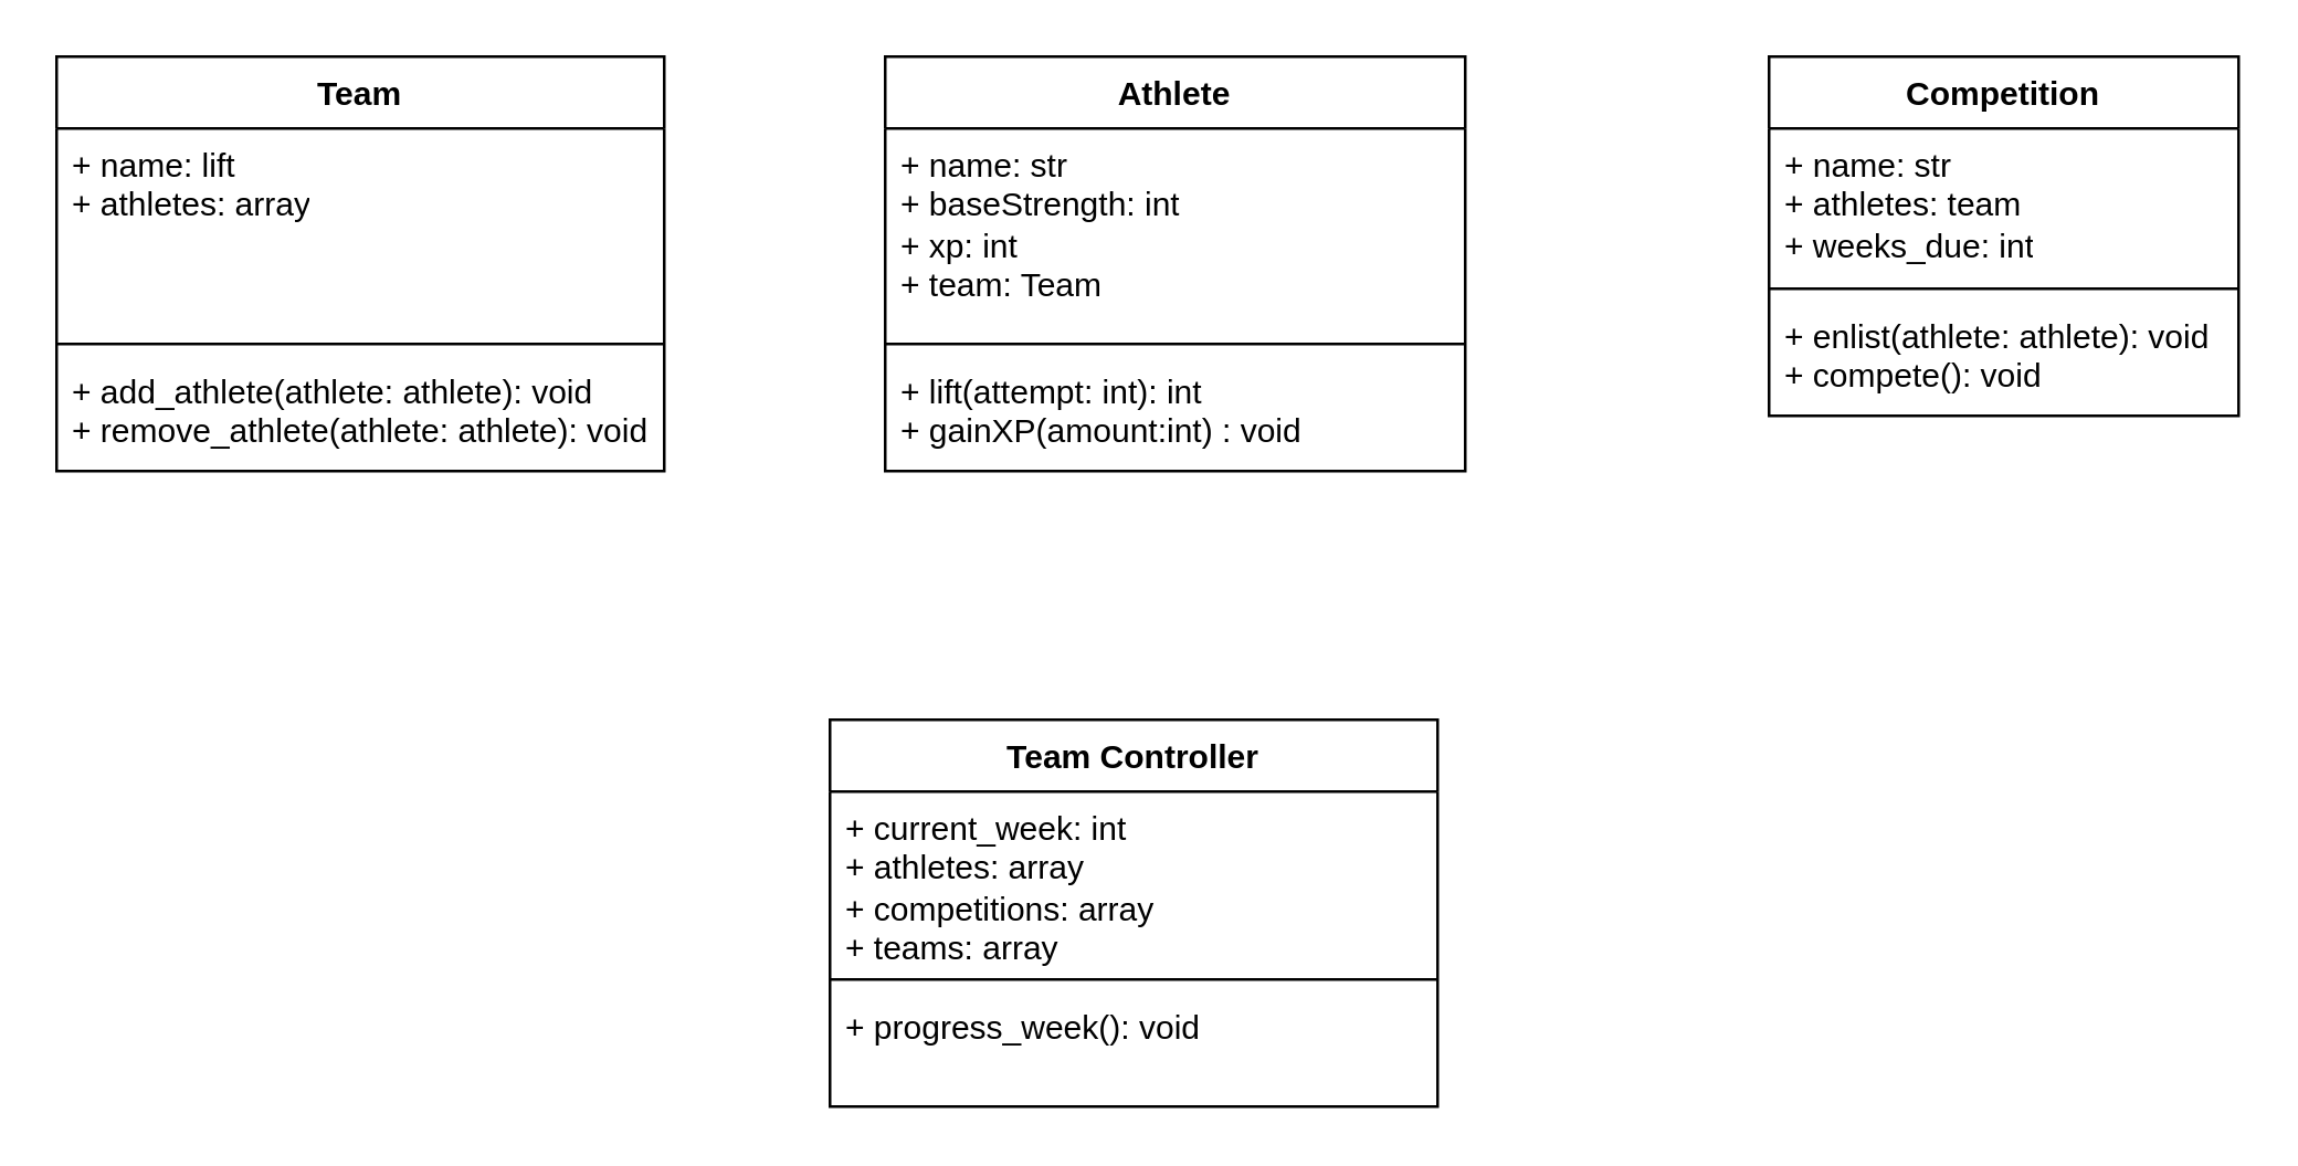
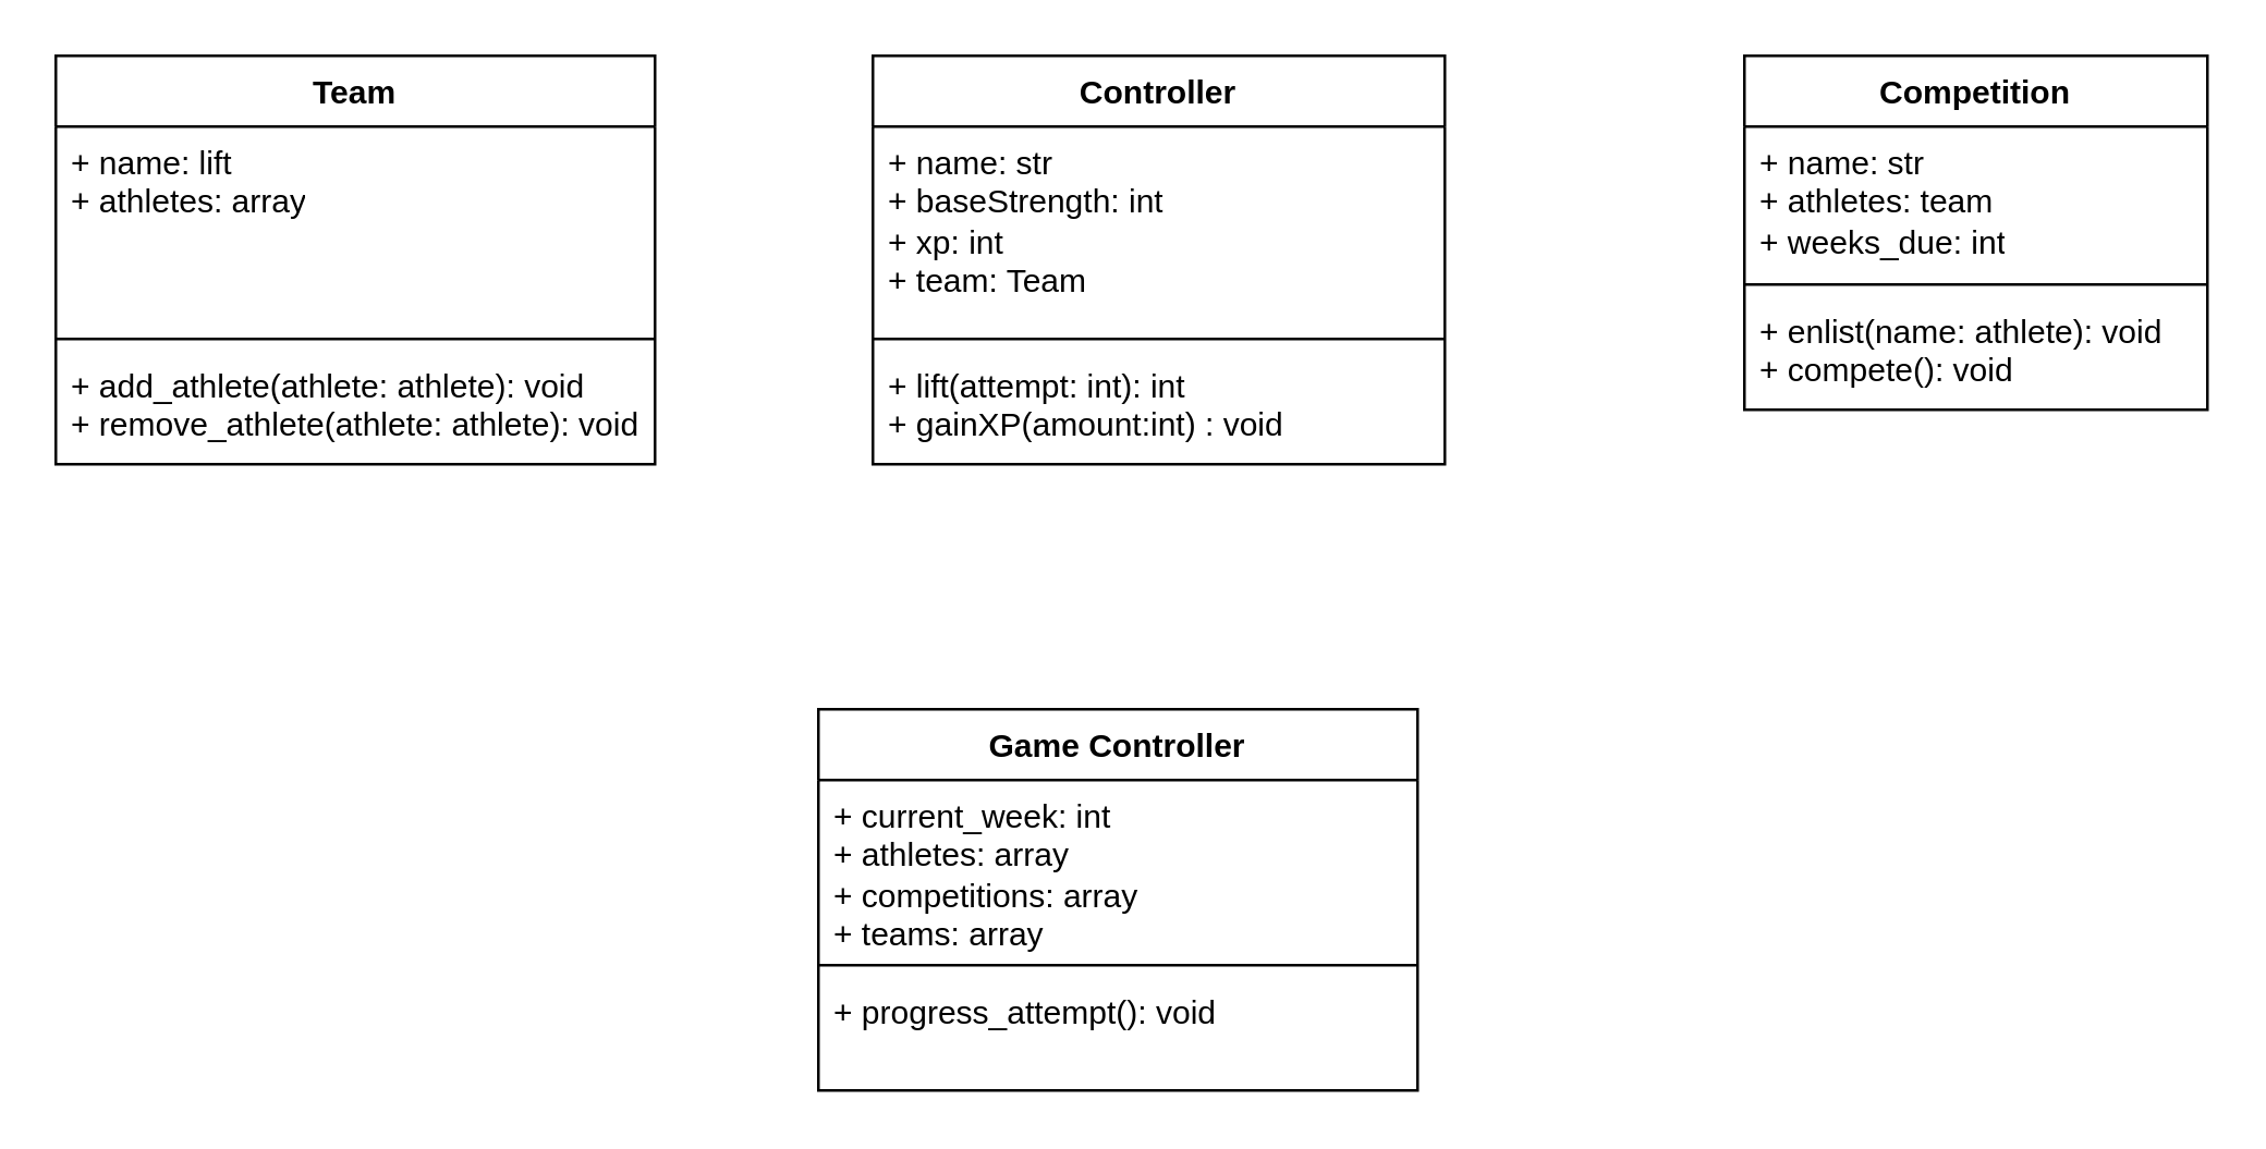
- <mxCell id="2" value="Athlete" style="swimlane;fontStyle=1;align=center;verticalAlign=top;childLayout=stackLayout;horizontal=1;startSize=26;horizontalStack=0;resizeParent=1;resizeParentMax=0;resizeLast=0;collapsible=1;marginBottom=0;whiteSpace=wrap;html=1;" vertex="1" parent="1"><mxGeometry x="320" y="20" width="210" height="150" as="geometry" /></mxCell>
+ <mxCell id="2" value="Controller" style="swimlane;fontStyle=1;align=center;verticalAlign=top;childLayout=stackLayout;horizontal=1;startSize=26;horizontalStack=0;resizeParent=1;resizeParentMax=0;resizeLast=0;collapsible=1;marginBottom=0;whiteSpace=wrap;html=1;" vertex="1" parent="1"><mxGeometry x="320" y="20" width="210" height="150" as="geometry" /></mxCell>
- <mxCell id="9" value="&lt;div&gt;+ enlist(athlete: athlete): void&lt;/div&gt;&lt;div&gt;+ compete(): void&lt;/div&gt;" style="text;strokeColor=none;fillColor=none;align=left;verticalAlign=top;spacingLeft=4;spacingRight=4;overflow=hidden;rotatable=0;points=[[0,0.5],[1,0.5]];portConstraint=eastwest;whiteSpace=wrap;html=1;" vertex="1" parent="6"><mxGeometry y="88" width="170" height="42" as="geometry" /></mxCell>
+ <mxCell id="9" value="&lt;div&gt;+ enlist(name: athlete): void&lt;/div&gt;&lt;div&gt;+ compete(): void&lt;/div&gt;" style="text;strokeColor=none;fillColor=none;align=left;verticalAlign=top;spacingLeft=4;spacingRight=4;overflow=hidden;rotatable=0;points=[[0,0.5],[1,0.5]];portConstraint=eastwest;whiteSpace=wrap;html=1;" vertex="1" parent="6"><mxGeometry y="88" width="170" height="42" as="geometry" /></mxCell>
- <mxCell id="10" value="Team Controller" style="swimlane;fontStyle=1;align=center;verticalAlign=top;childLayout=stackLayout;horizontal=1;startSize=26;horizontalStack=0;resizeParent=1;resizeParentMax=0;resizeLast=0;collapsible=1;marginBottom=0;whiteSpace=wrap;html=1;" vertex="1" parent="1"><mxGeometry x="300" y="260" width="220" height="140" as="geometry" /></mxCell>
+ <mxCell id="10" value="Game Controller" style="swimlane;fontStyle=1;align=center;verticalAlign=top;childLayout=stackLayout;horizontal=1;startSize=26;horizontalStack=0;resizeParent=1;resizeParentMax=0;resizeLast=0;collapsible=1;marginBottom=0;whiteSpace=wrap;html=1;" vertex="1" parent="1"><mxGeometry x="300" y="260" width="220" height="140" as="geometry" /></mxCell>
- <mxCell id="13" value="&lt;div&gt;+ progress_week(): void&lt;/div&gt;" style="text;strokeColor=none;fillColor=none;align=left;verticalAlign=top;spacingLeft=4;spacingRight=4;overflow=hidden;rotatable=0;points=[[0,0.5],[1,0.5]];portConstraint=eastwest;whiteSpace=wrap;html=1;" vertex="1" parent="10"><mxGeometry y="98" width="220" height="42" as="geometry" /></mxCell>
+ <mxCell id="13" value="&lt;div&gt;+ progress_attempt(): void&lt;/div&gt;" style="text;strokeColor=none;fillColor=none;align=left;verticalAlign=top;spacingLeft=4;spacingRight=4;overflow=hidden;rotatable=0;points=[[0,0.5],[1,0.5]];portConstraint=eastwest;whiteSpace=wrap;html=1;" vertex="1" parent="10"><mxGeometry y="98" width="220" height="42" as="geometry" /></mxCell>
